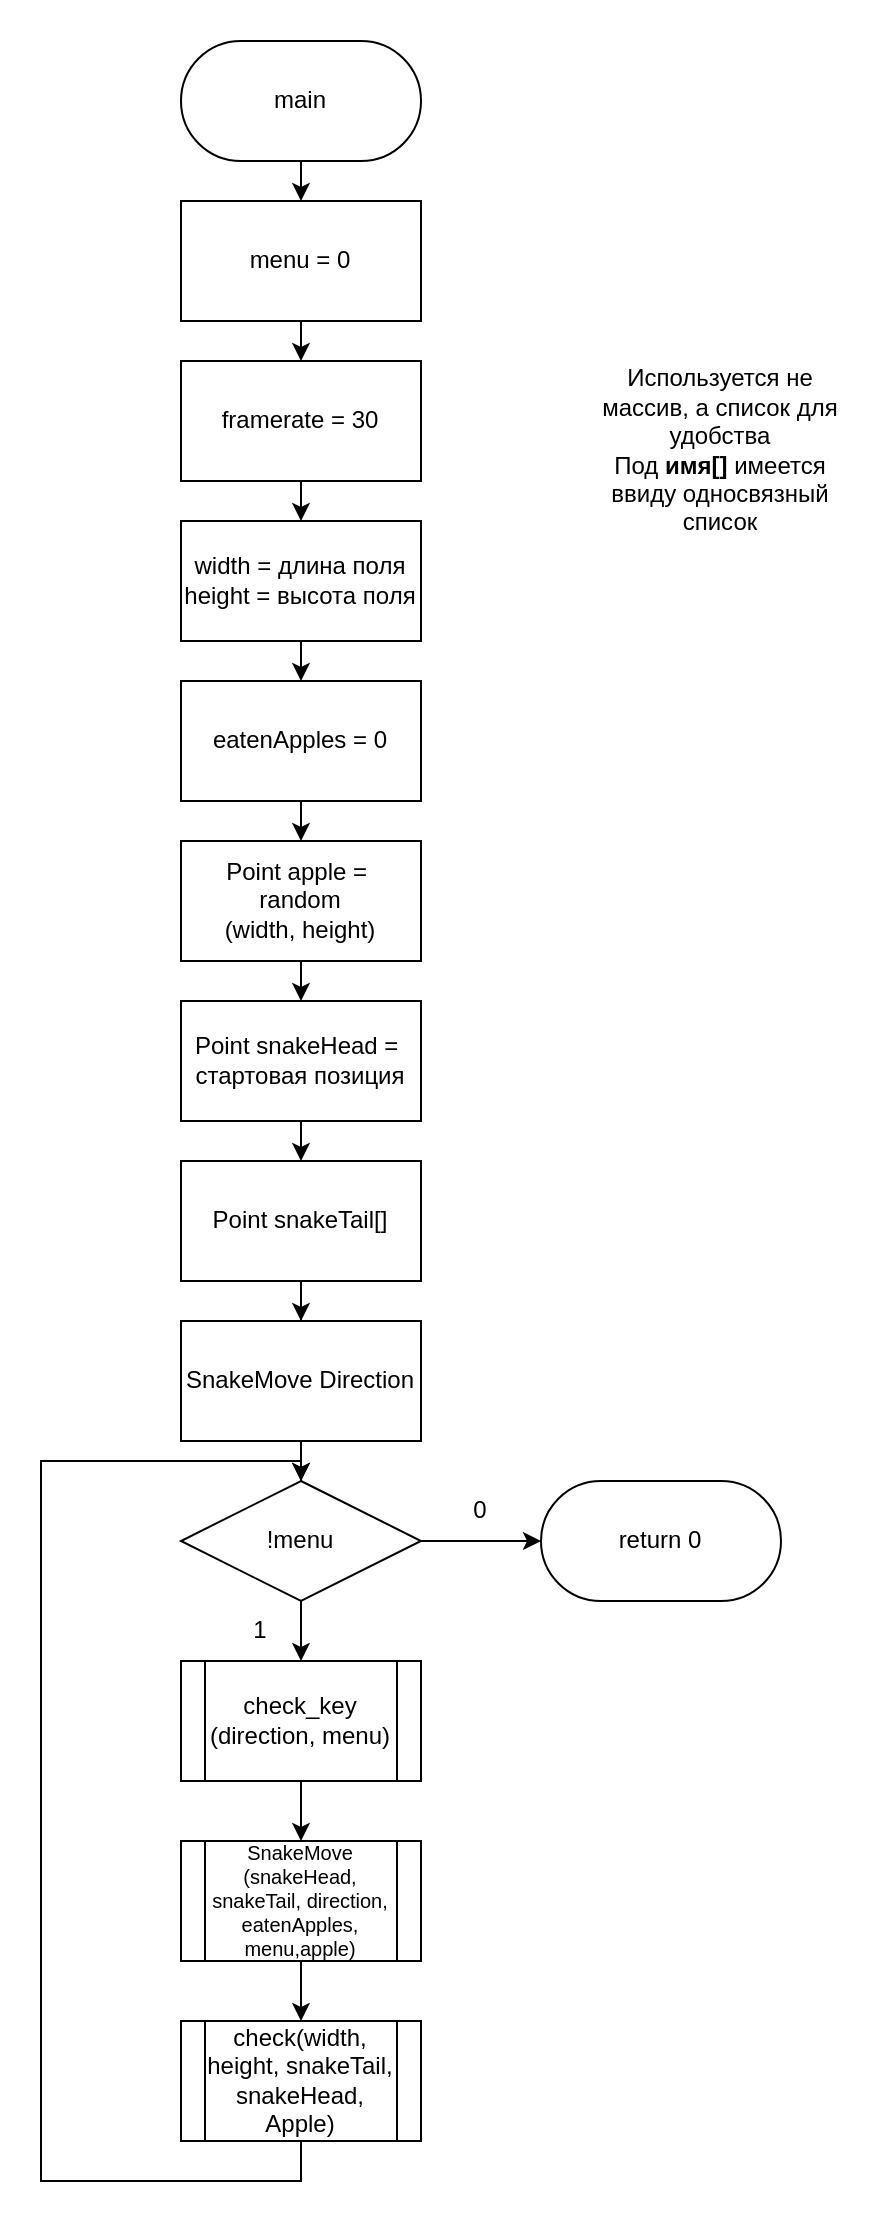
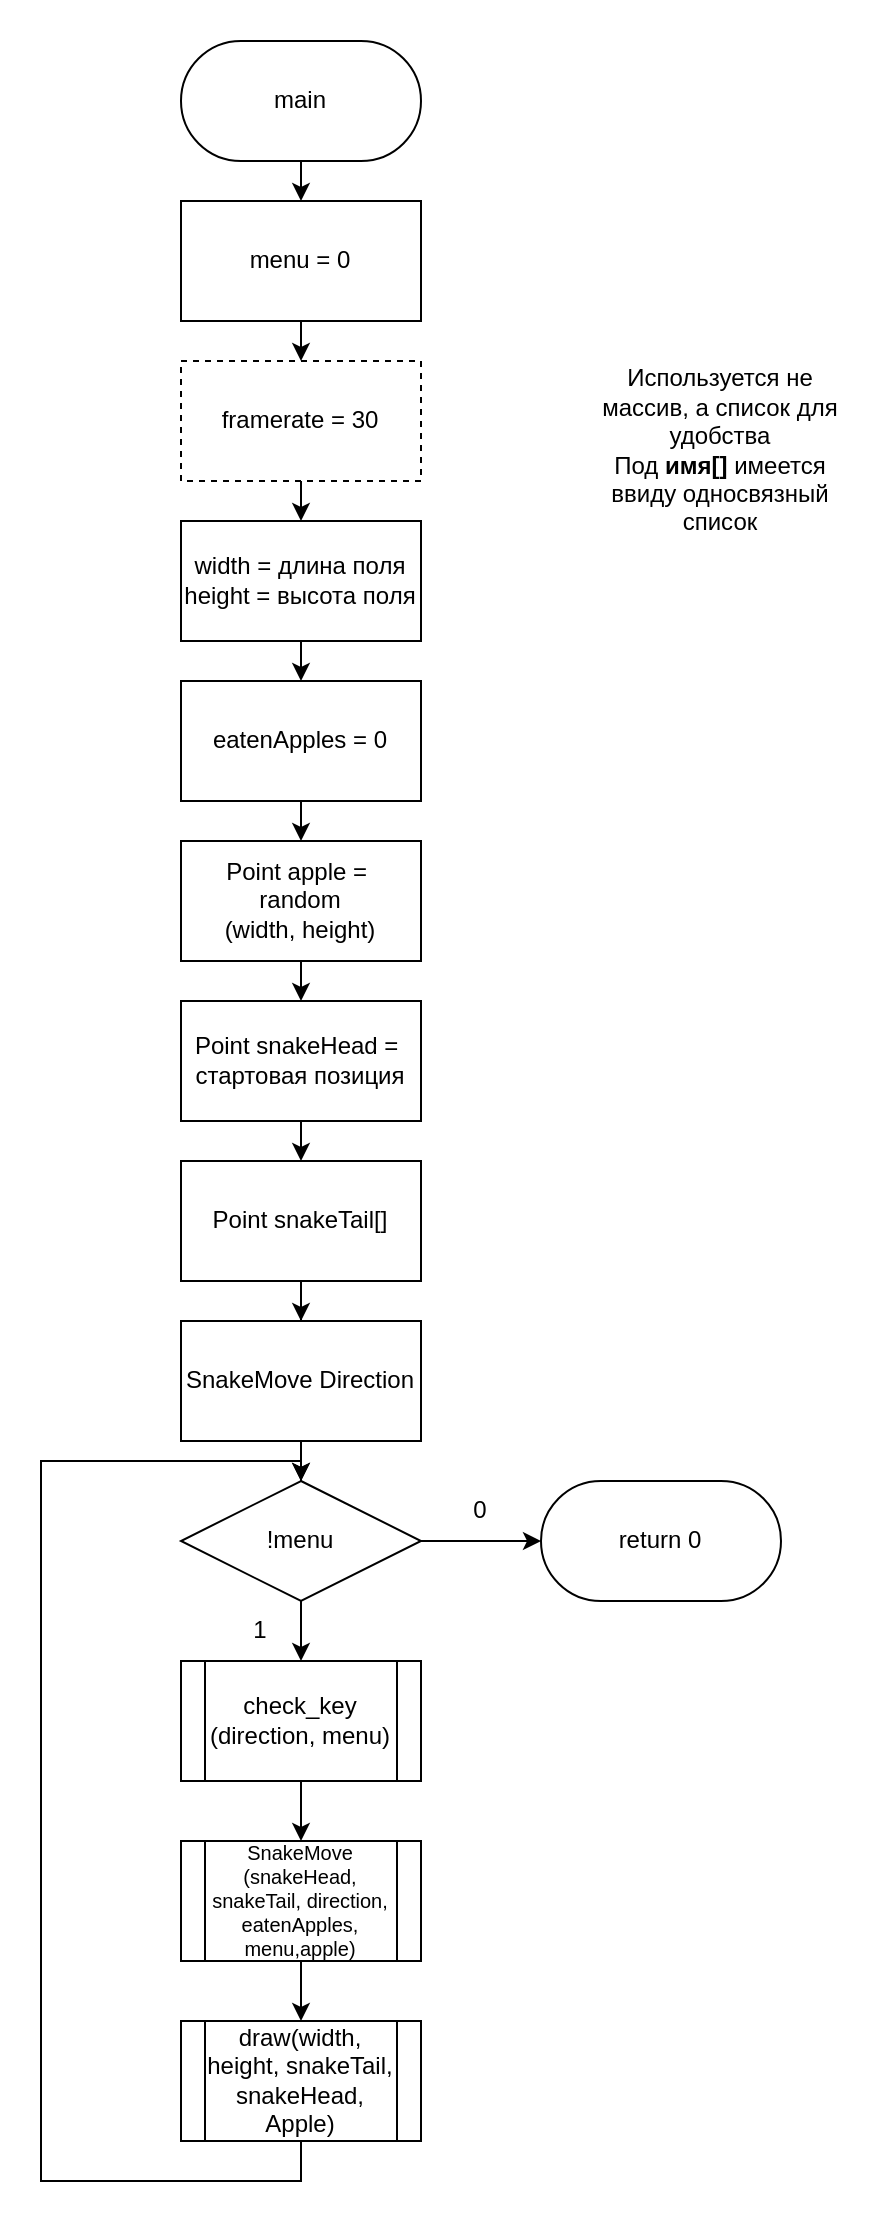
- <mxCell id="18" value="framerate = 30" style="rounded=0;whiteSpace=wrap;html=1;" parent="1" vertex="1"><mxGeometry x="90" y="180" width="120" height="60" as="geometry" /></mxCell>
+ <mxCell id="18" value="framerate = 30" style="rounded=0;whiteSpace=wrap;html=1;dashed=1;" parent="1" vertex="1"><mxGeometry x="90" y="180" width="120" height="60" as="geometry" /></mxCell>
- <mxCell id="26" value="check(width, height, snakeTail, snakeHead, Apple)" style="shape=process;whiteSpace=wrap;html=1;backgroundOutline=1;" parent="1" vertex="1"><mxGeometry x="90" y="1010" width="120" height="60" as="geometry" /></mxCell>
+ <mxCell id="26" value="draw(width, height, snakeTail, snakeHead, Apple)" style="shape=process;whiteSpace=wrap;html=1;backgroundOutline=1;" parent="1" vertex="1"><mxGeometry x="90" y="1010" width="120" height="60" as="geometry" /></mxCell>
